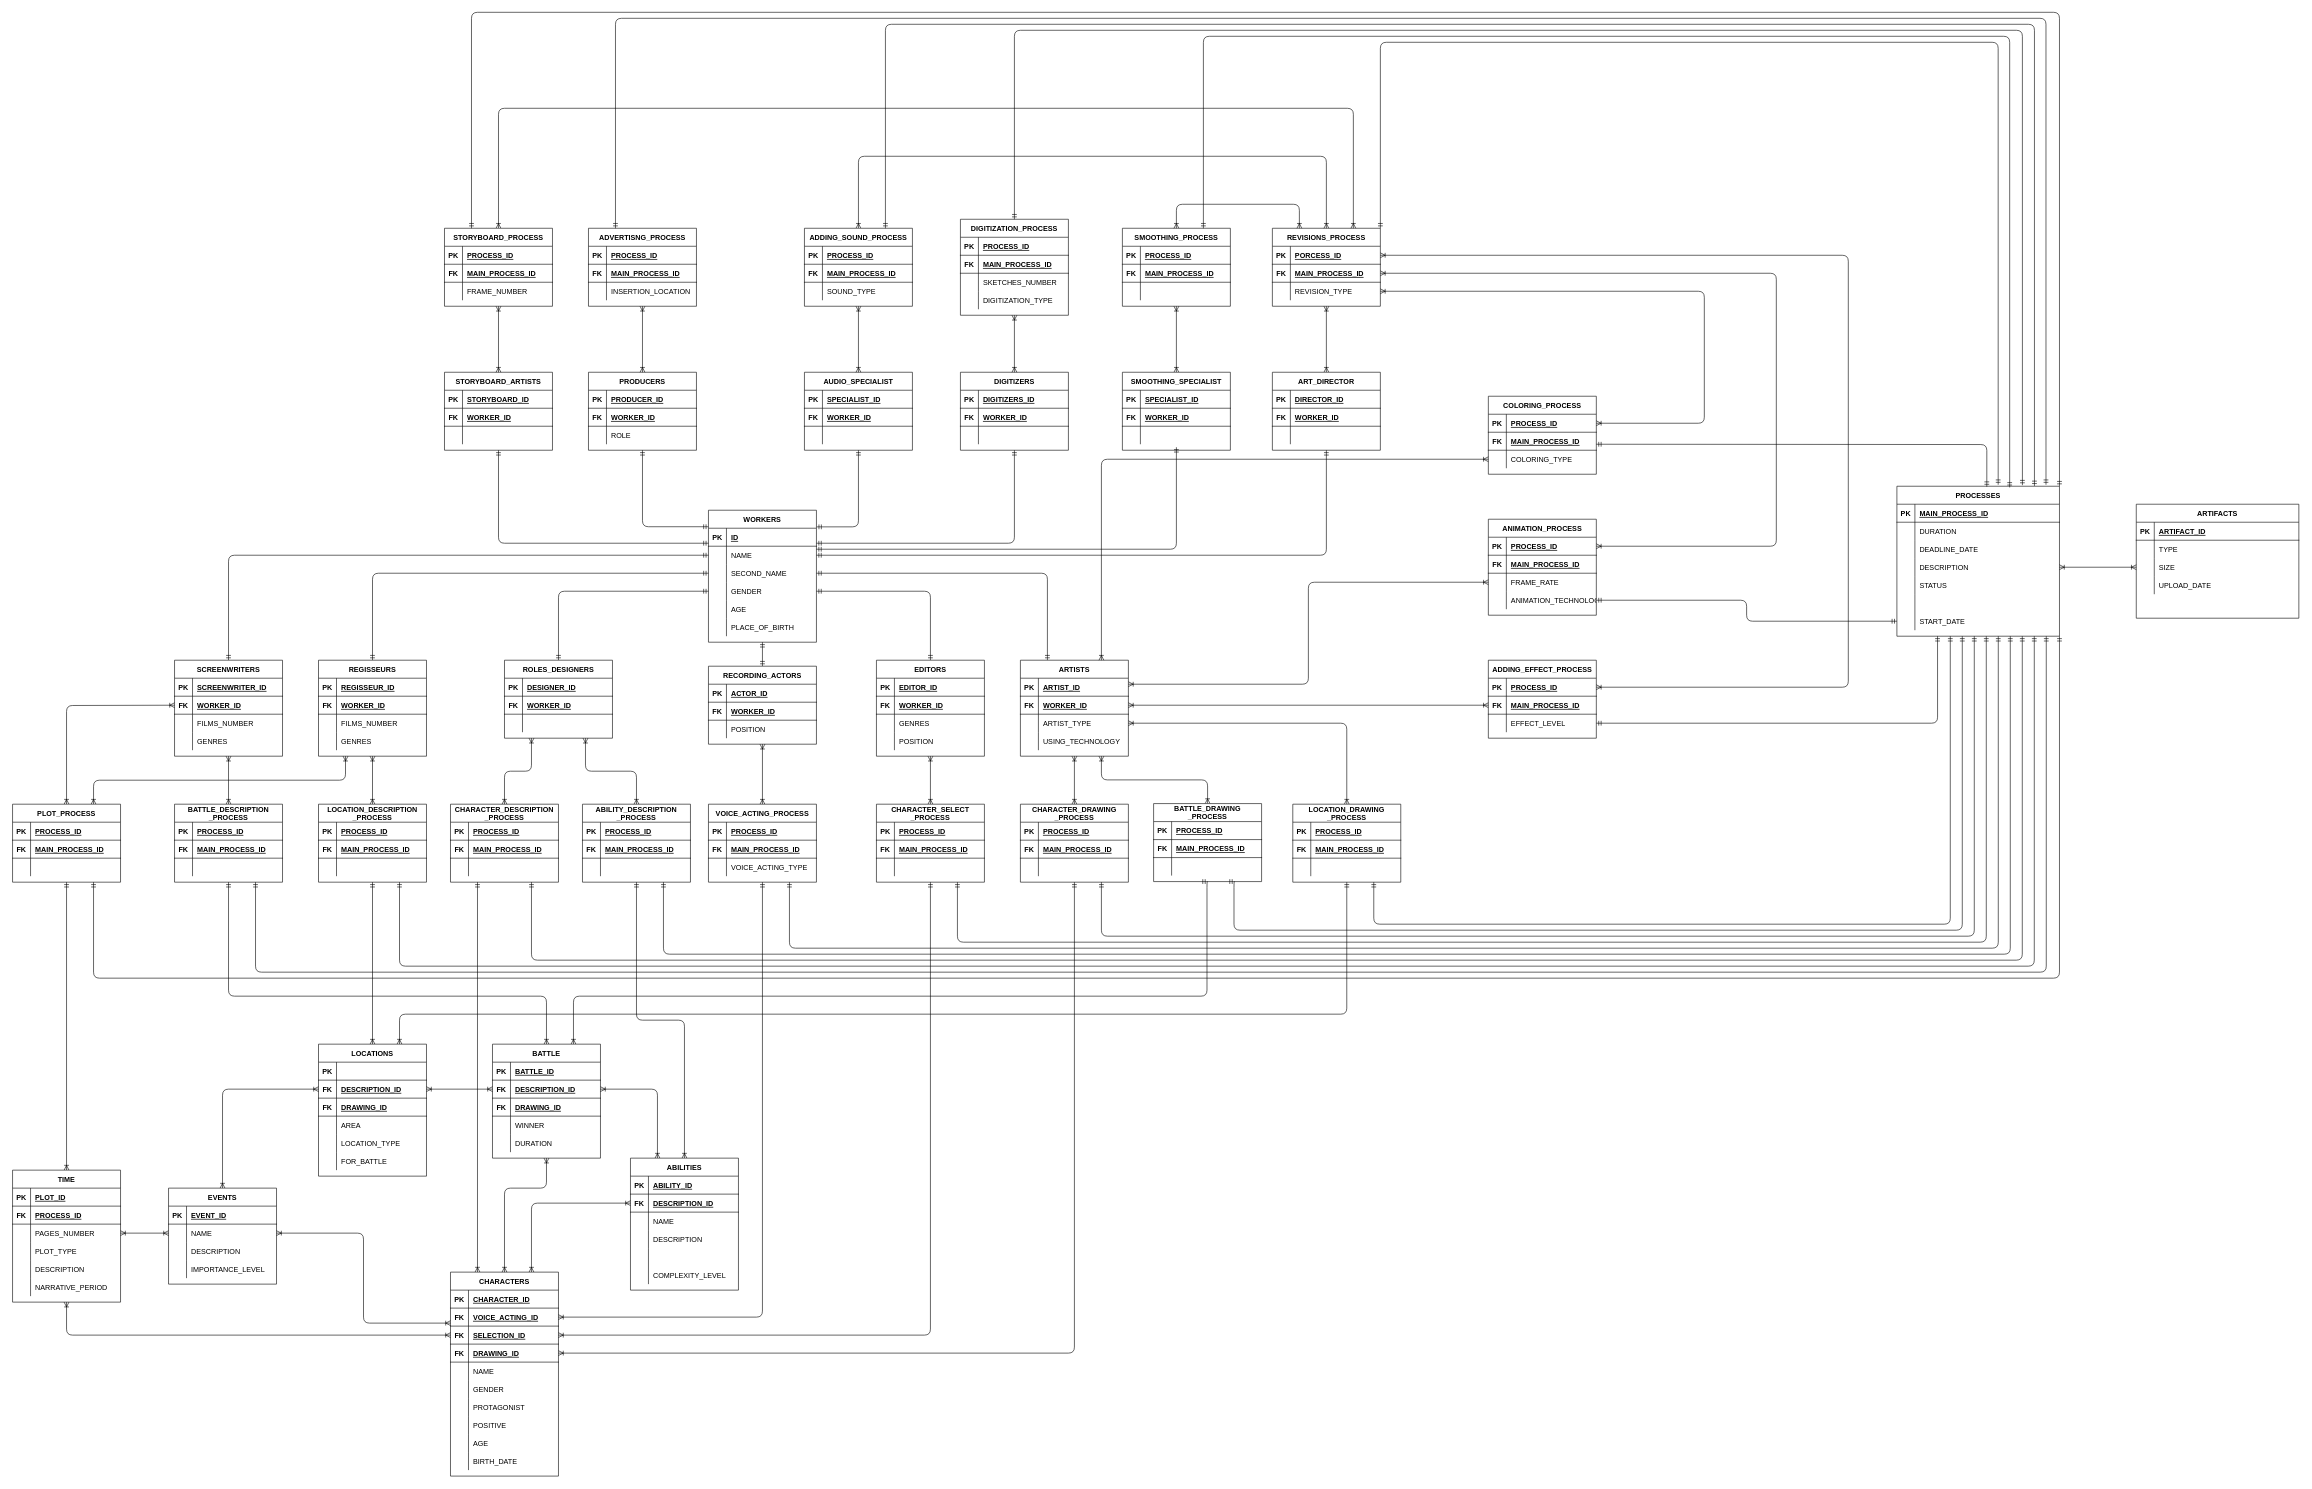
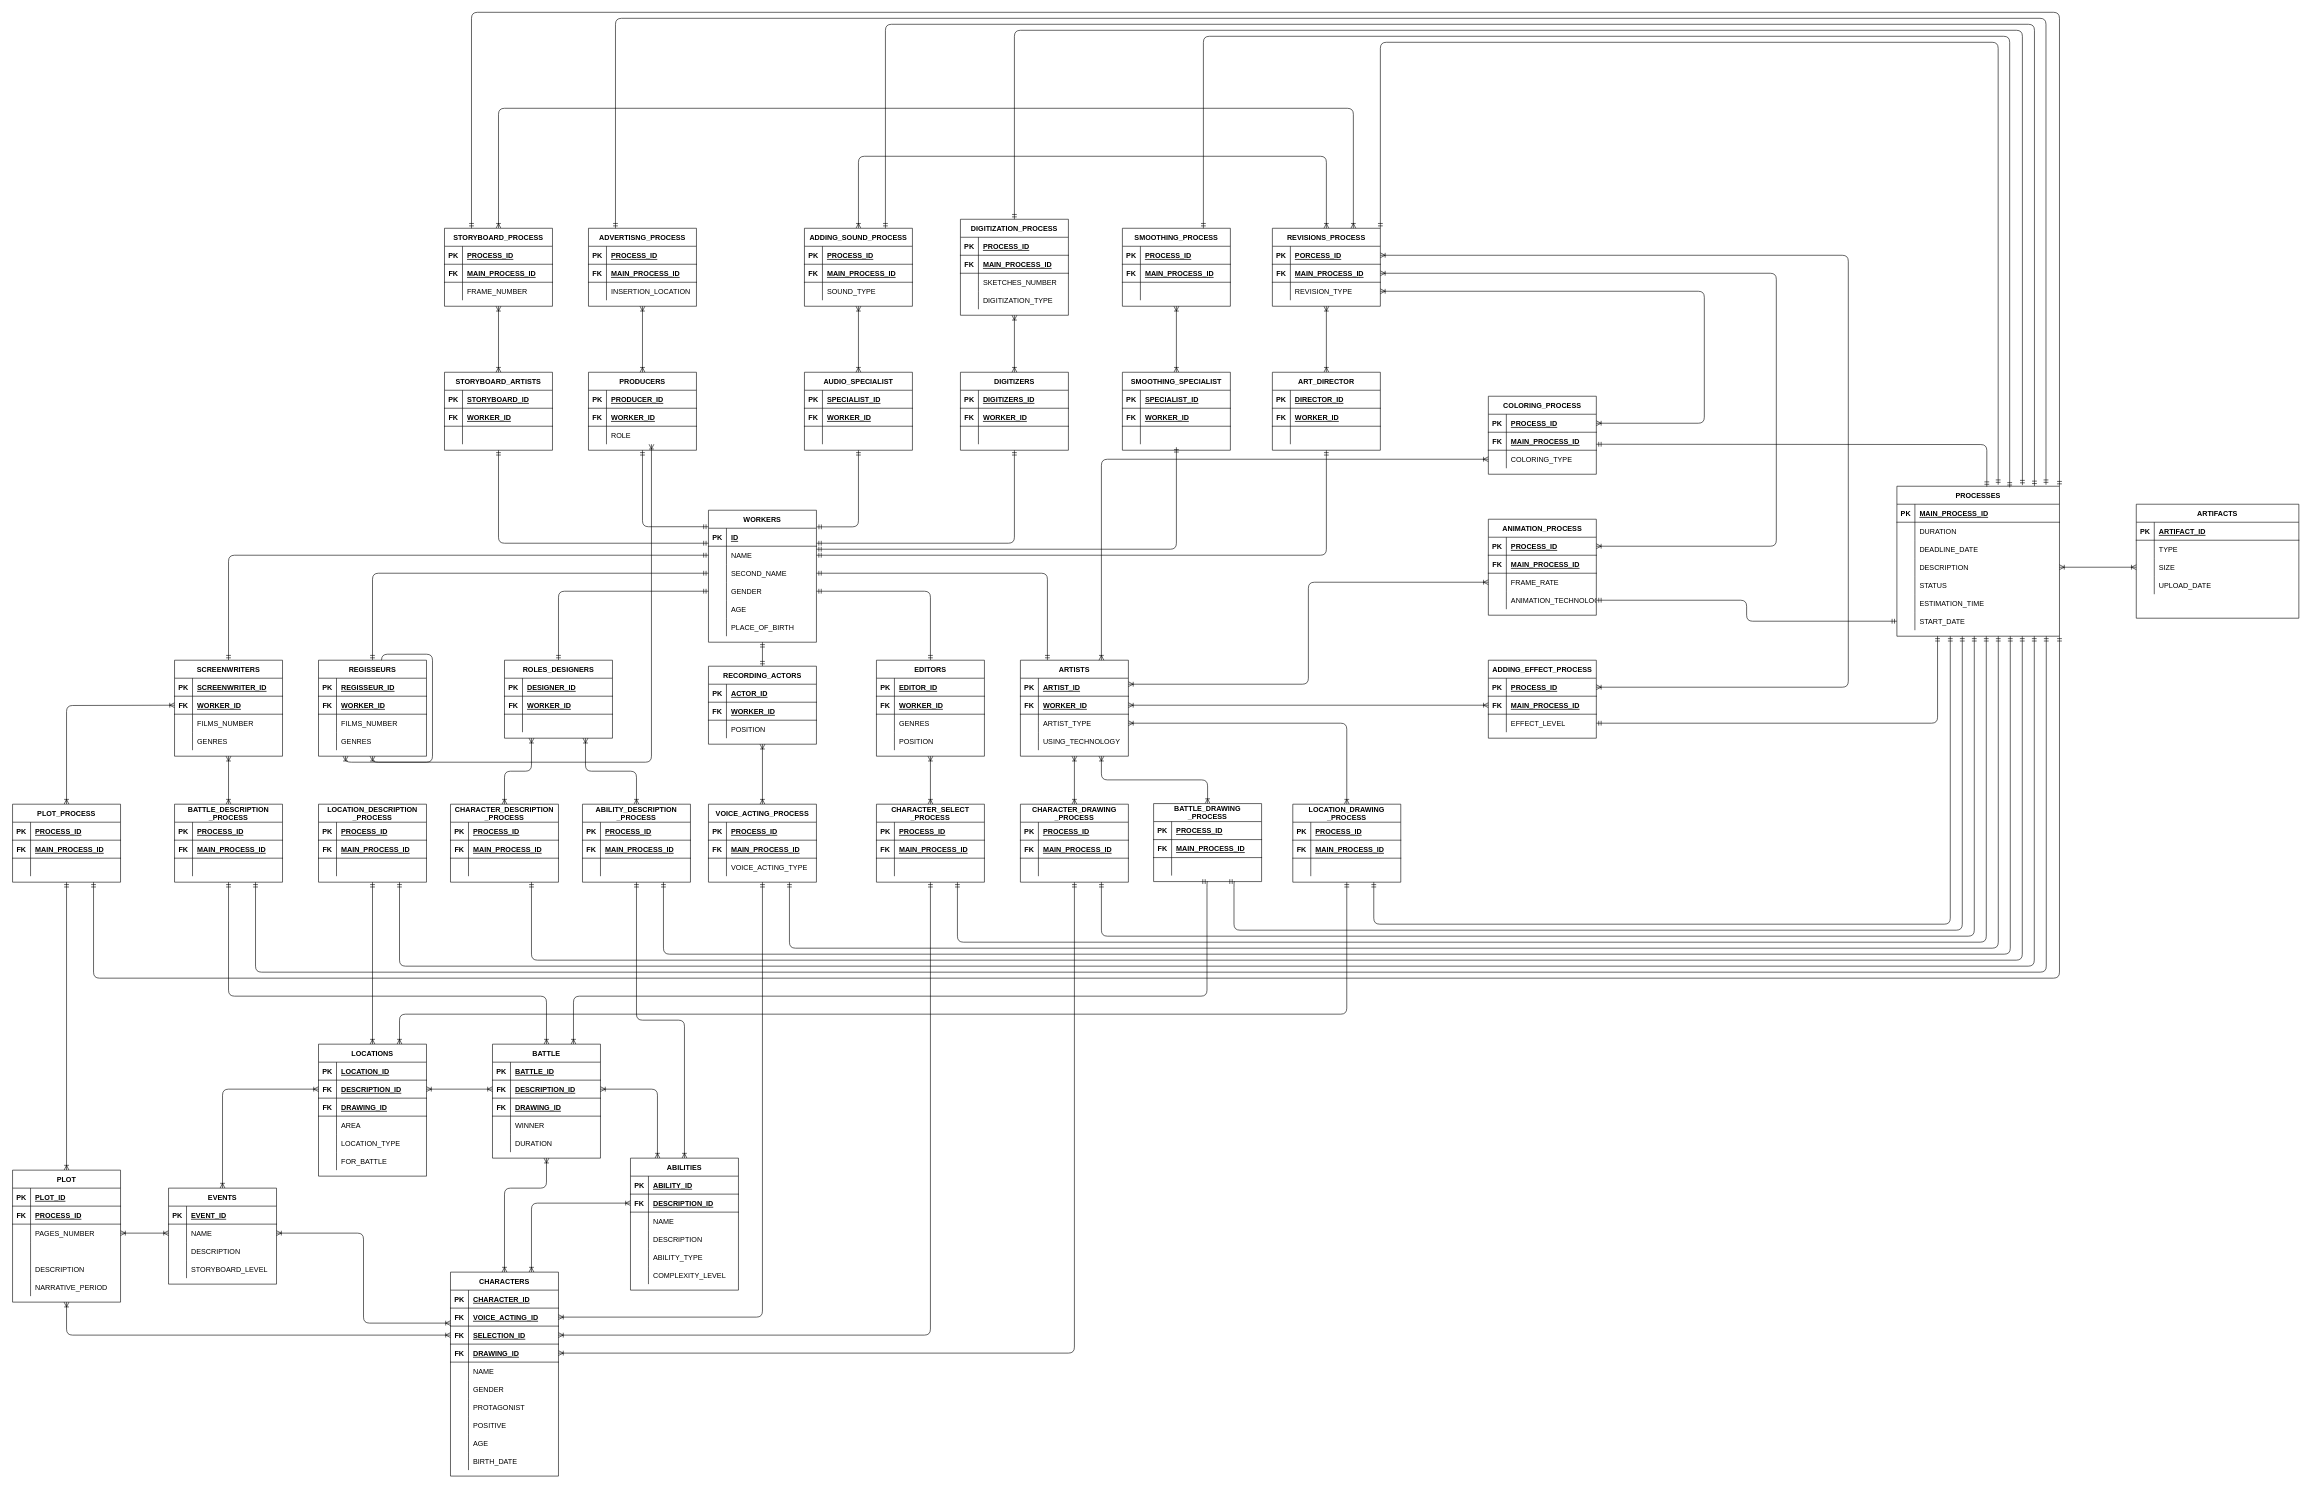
- <mxCell id="345" value="" style="edgeStyle=orthogonalEdgeStyle;fontSize=12;html=1;endArrow=ERoneToMany;startArrow=ERoneToMany;entryX=0.25;entryY=0;entryDx=0;entryDy=0;exitX=0.5;exitY=0;exitDx=0;exitDy=0;" parent="1" source="229" target="239" edge="1"><mxGeometry width="100" height="100" relative="1" as="geometry"><mxPoint x="2030" y="470" as="sourcePoint" /><mxPoint x="2130" y="370" as="targetPoint" /><Array as="points"><mxPoint x="1960" y="340" /><mxPoint x="2165" y="340" /></Array></mxGeometry></mxCell>
+ <mxCell id="527" value="ESTIMATION_TIME" style="shape=partialRectangle;connectable=0;fillColor=none;top=0;left=0;bottom=0;right=0;align=left;spacingLeft=6;overflow=hidden;" vertex="1" parent="525"><mxGeometry x="30" width="241" height="30" as="geometry" /></mxCell>
- <mxCell id="57" value="" style="edgeStyle=orthogonalEdgeStyle;fontSize=12;html=1;endArrow=ERoneToMany;startArrow=ERoneToMany;exitX=0.5;exitY=1;exitDx=0;exitDy=0;entryX=0.5;entryY=0;entryDx=0;entryDy=0;" parent="1" source="127" target="160" edge="1"><mxGeometry width="100" height="100" relative="1" as="geometry"><mxPoint x="540" y="1270" as="sourcePoint" /><mxPoint x="540" y="1350" as="targetPoint" /></mxGeometry></mxCell>
+ <mxCell id="57" value="" style="edgeStyle=orthogonalEdgeStyle;fontSize=12;html=1;endArrow=ERoneToMany;startArrow=ERoneToMany;exitX=0.5;exitY=1;exitDx=0;exitDy=0;" parent="1" source="127" target="42" edge="1"><mxGeometry width="100" height="100" relative="1" as="geometry"><mxPoint x="540" y="1270" as="sourcePoint" /><mxPoint x="540" y="1350" as="targetPoint" /></mxGeometry></mxCell>
- <mxCell id="54" value="" style="fontSize=12;html=1;endArrow=ERoneToMany;startArrow=ERoneToMany;edgeStyle=orthogonalEdgeStyle;entryX=0.75;entryY=0;entryDx=0;entryDy=0;exitX=0.25;exitY=1;exitDx=0;exitDy=0;" parent="1" source="127" target="140" edge="1"><mxGeometry width="100" height="100" relative="1" as="geometry"><mxPoint x="450" y="1185" as="sourcePoint" /><mxPoint x="270" y="1410" as="targetPoint" /></mxGeometry></mxCell>
+ <mxCell id="54" value="" style="fontSize=12;html=1;endArrow=ERoneToMany;startArrow=ERoneToMany;edgeStyle=orthogonalEdgeStyle;exitX=0.25;exitY=1;exitDx=0;exitDy=0;" parent="1" source="127" target="130" edge="1"><mxGeometry width="100" height="100" relative="1" as="geometry"><mxPoint x="450" y="1185" as="sourcePoint" /><mxPoint x="270" y="1410" as="targetPoint" /></mxGeometry></mxCell>
+ <mxCell id="457" value="LOCATION_ID" style="shape=partialRectangle;connectable=0;fillColor=none;top=0;left=0;bottom=0;right=0;align=left;spacingLeft=6;fontStyle=5;overflow=hidden;" parent="455" vertex="1"><mxGeometry x="30" width="150" height="30" as="geometry" /></mxCell>
- <mxCell id="192" value="" style="edgeStyle=orthogonalEdgeStyle;fontSize=12;html=1;endArrow=ERoneToMany;startArrow=ERmandOne;exitX=0.25;exitY=1;exitDx=0;exitDy=0;entryX=0.25;entryY=0;entryDx=0;entryDy=0;" parent="1" source="170" target="391" edge="1"><mxGeometry width="100" height="100" relative="1" as="geometry"><mxPoint x="1070" y="1510" as="sourcePoint" /><mxPoint x="745" y="2020" as="targetPoint" /></mxGeometry></mxCell>
- <mxCell id="422" value="TIME" style="shape=table;startSize=30;container=1;collapsible=1;childLayout=tableLayout;fixedRows=1;rowLines=0;fontStyle=1;align=center;resizeLast=1;" parent="1" vertex="1"><mxGeometry x="20" y="1950" width="180" height="220" as="geometry" /></mxCell>
+ <mxCell id="422" value="PLOT" style="shape=table;startSize=30;container=1;collapsible=1;childLayout=tableLayout;fixedRows=1;rowLines=0;fontStyle=1;align=center;resizeLast=1;" parent="1" vertex="1"><mxGeometry x="20" y="1950" width="180" height="220" as="geometry" /></mxCell>
- <mxCell id="434" value="PLOT_TYPE" style="shape=partialRectangle;connectable=0;fillColor=none;top=0;left=0;bottom=0;right=0;align=left;spacingLeft=6;overflow=hidden;" parent="432" vertex="1"><mxGeometry x="30" width="150" height="30" as="geometry" /></mxCell>
+ <mxCell id="504" value="ABILITY_TYPE" style="shape=partialRectangle;connectable=0;fillColor=none;top=0;left=0;bottom=0;right=0;align=left;spacingLeft=6;overflow=hidden;" parent="502" vertex="1"><mxGeometry x="30" width="150" height="30" as="geometry" /></mxCell>
- <mxCell id="453" value="IMPORTANCE_LEVEL" style="shape=partialRectangle;connectable=0;fillColor=none;top=0;left=0;bottom=0;right=0;align=left;spacingLeft=6;overflow=hidden;" parent="451" vertex="1"><mxGeometry x="30" width="150" height="30" as="geometry" /></mxCell>
+ <mxCell id="453" value="STORYBOARD_LEVEL" style="shape=partialRectangle;connectable=0;fillColor=none;top=0;left=0;bottom=0;right=0;align=left;spacingLeft=6;overflow=hidden;" parent="451" vertex="1"><mxGeometry x="30" width="150" height="30" as="geometry" /></mxCell>
